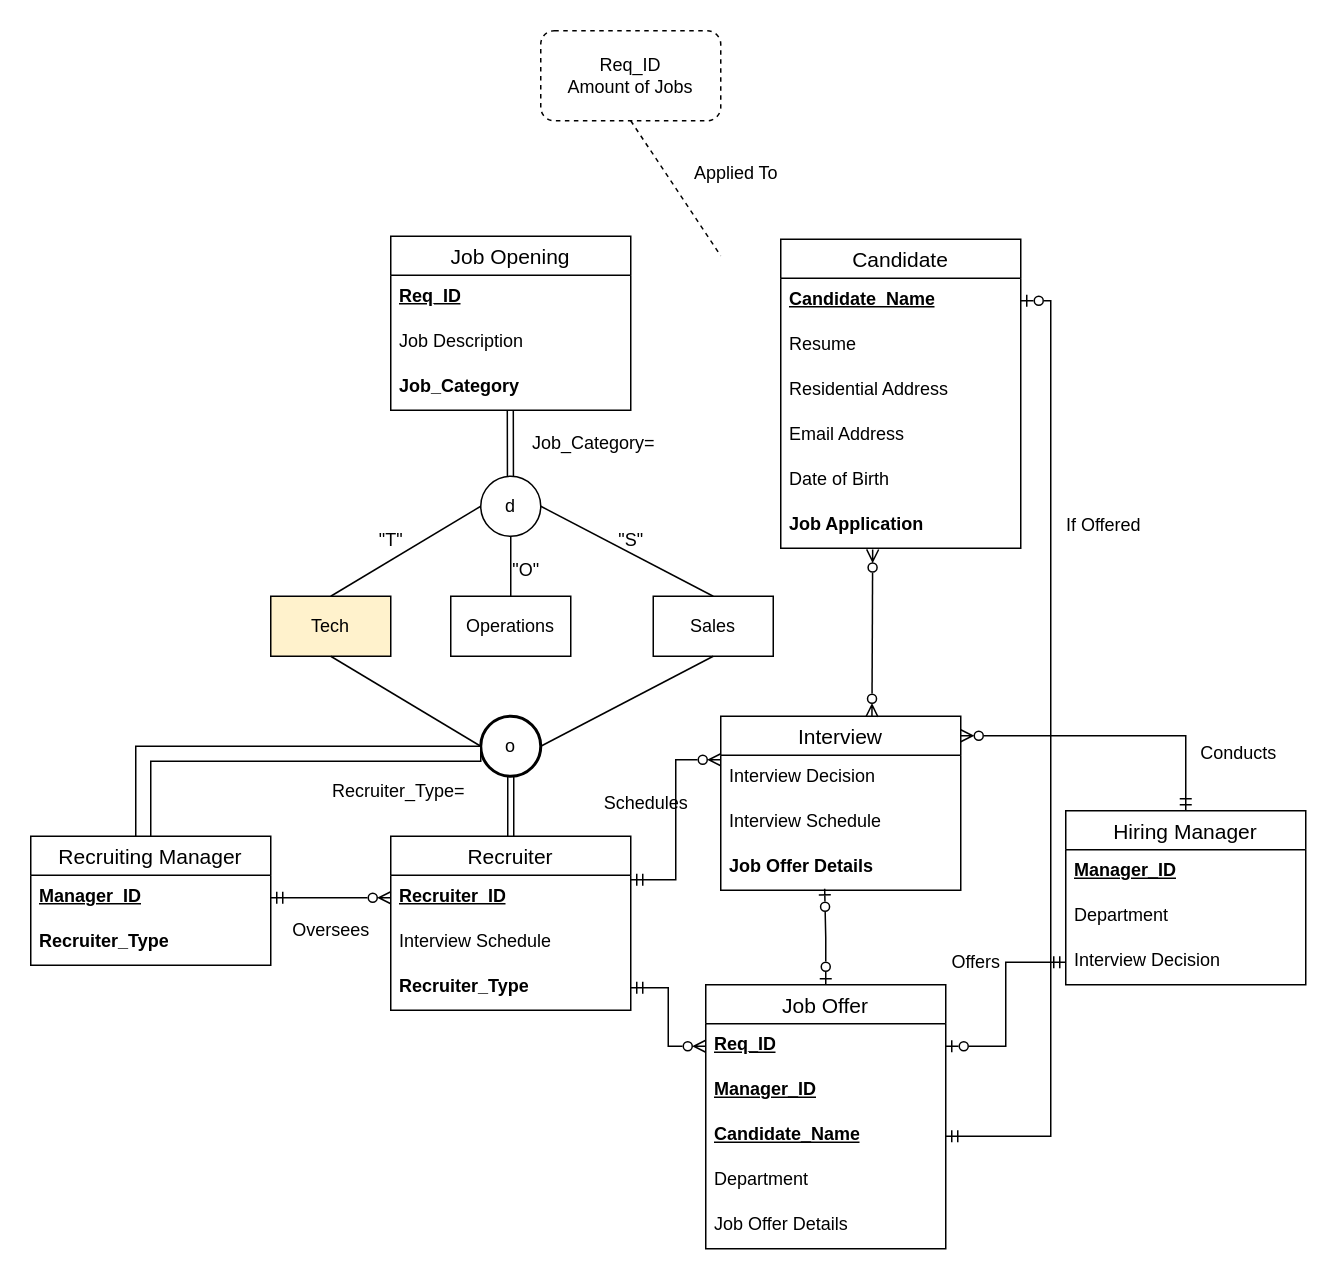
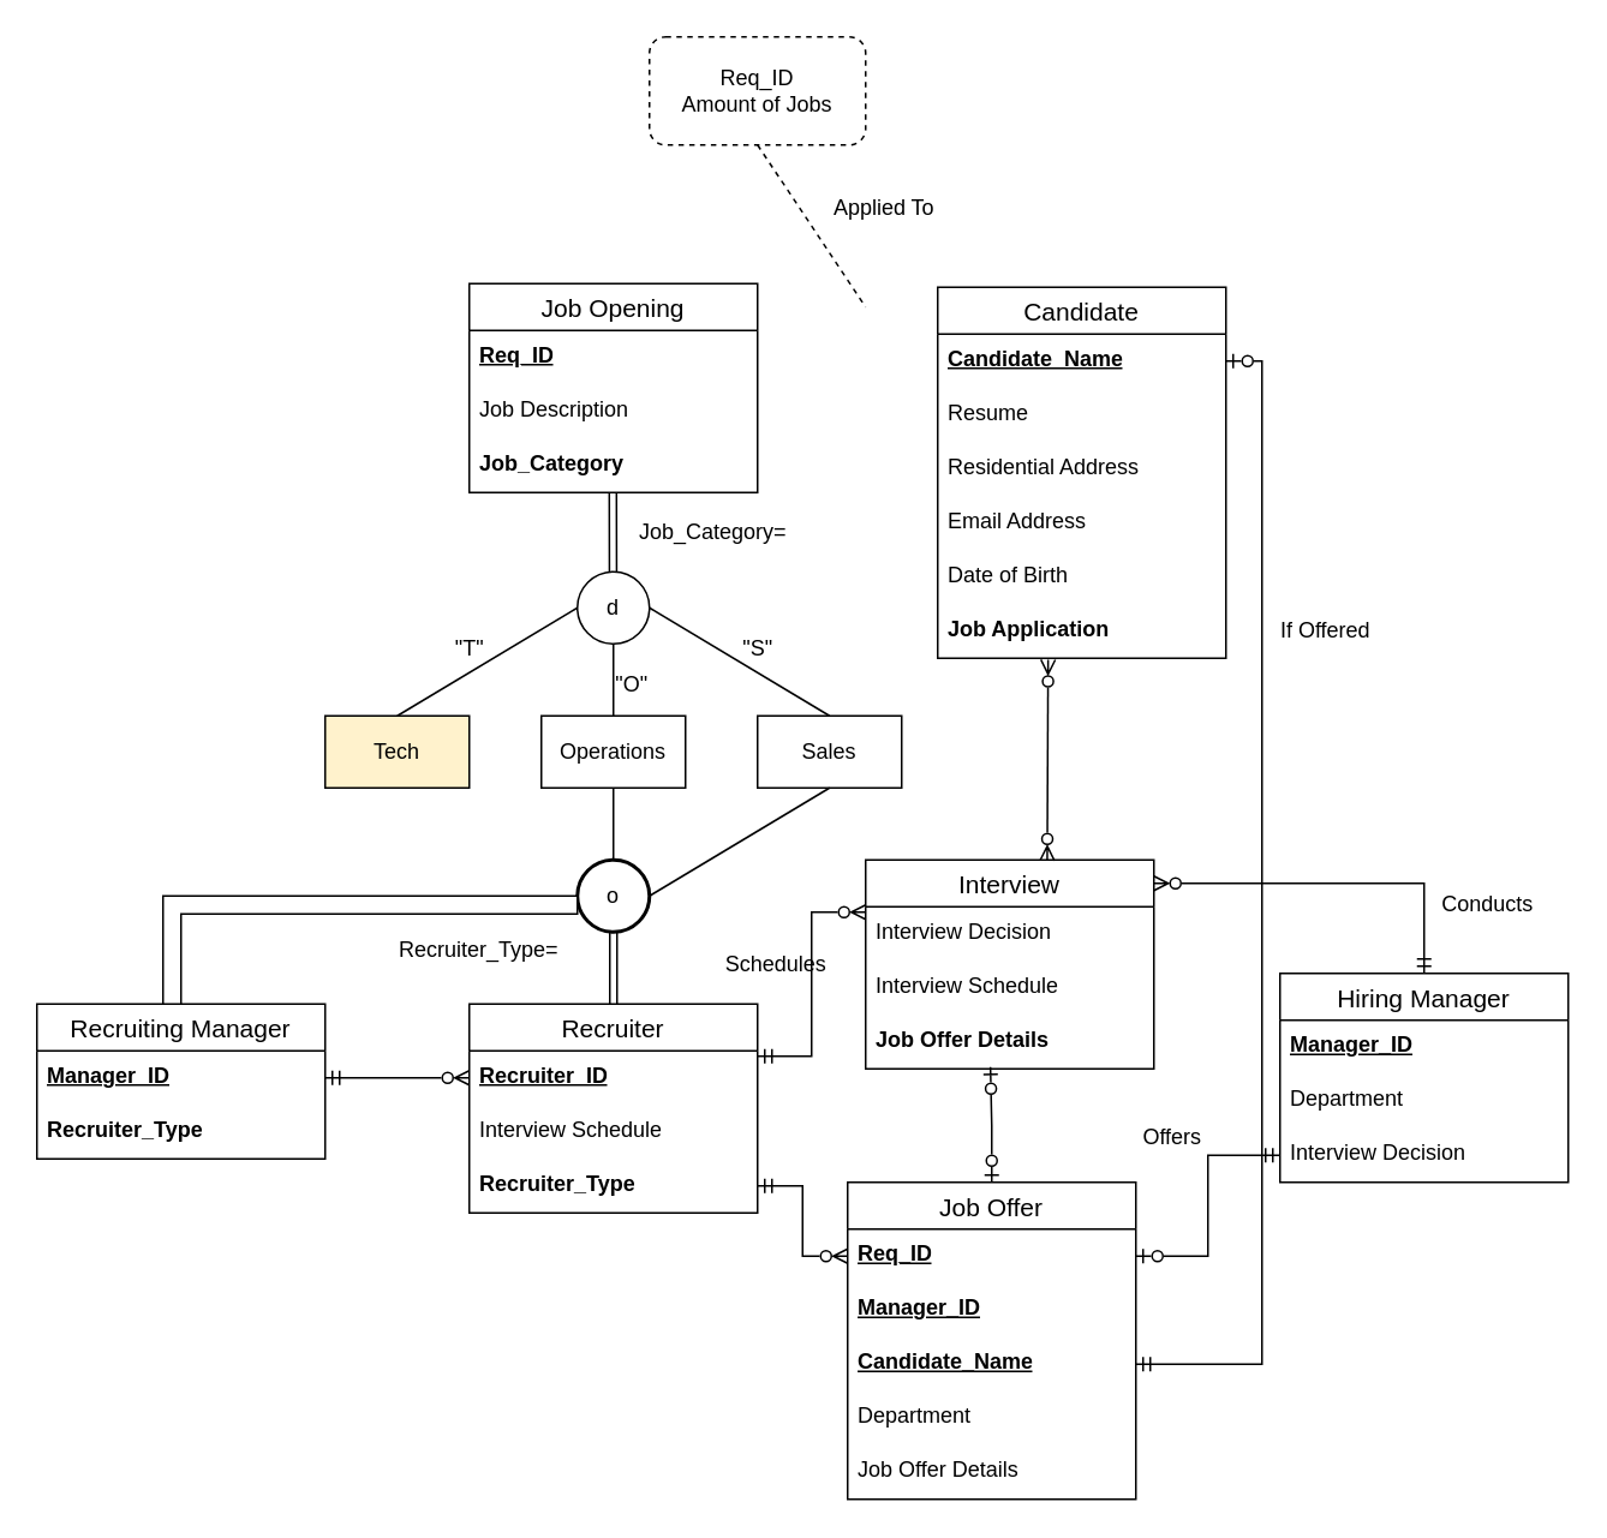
- <mxCell id="18" value="Sales" style="rounded=0;whiteSpace=wrap;html=1;" vertex="1" parent="1"><mxGeometry x="435" y="397" width="80" height="40" as="geometry" /></mxCell>
+ <mxCell id="18" value="Sales" style="rounded=0;whiteSpace=wrap;html=1;" vertex="1" parent="1"><mxGeometry x="420" y="397" width="80" height="40" as="geometry" /></mxCell>
+ <mxCell id="31" value="" style="endArrow=none;html=1;rounded=0;entryX=0.5;entryY=1;entryDx=0;entryDy=0;exitX=0.5;exitY=0;exitDx=0;exitDy=0;exitPerimeter=0;" edge="1" parent="1" source="29" target="17"><mxGeometry width="50" height="50" relative="1" as="geometry"><mxPoint x="370" y="547" as="sourcePoint" /><mxPoint x="420" y="497" as="targetPoint" /></mxGeometry></mxCell>
- <mxCell id="30" value="" style="endArrow=none;html=1;rounded=0;entryX=0.5;entryY=1;entryDx=0;entryDy=0;exitX=0;exitY=0.5;exitDx=0;exitDy=0;exitPerimeter=0;" edge="1" parent="1" source="29" target="16"><mxGeometry width="50" height="50" relative="1" as="geometry"><mxPoint x="370" y="547" as="sourcePoint" /><mxPoint x="420" y="497" as="targetPoint" /></mxGeometry></mxCell>
- <mxCell id="39" value="Oversees" style="text;html=1;align=center;verticalAlign=middle;resizable=0;points=[];autosize=1;strokeColor=none;fillColor=none;" vertex="1" parent="1"><mxGeometry x="185" y="605" width="70" height="30" as="geometry" /></mxCell>
- <mxCell id="67" value="Offers" style="text;html=1;align=center;verticalAlign=middle;resizable=0;points=[];autosize=1;strokeColor=none;fillColor=none;" vertex="1" parent="1"><mxGeometry x="620" y="626" width="60" height="30" as="geometry" /></mxCell>
+ <mxCell id="67" value="Offers" style="text;html=1;align=center;verticalAlign=middle;resizable=0;points=[];autosize=1;strokeColor=none;fillColor=none;" vertex="1" parent="1"><mxGeometry x="620" y="616" width="60" height="30" as="geometry" /></mxCell>
